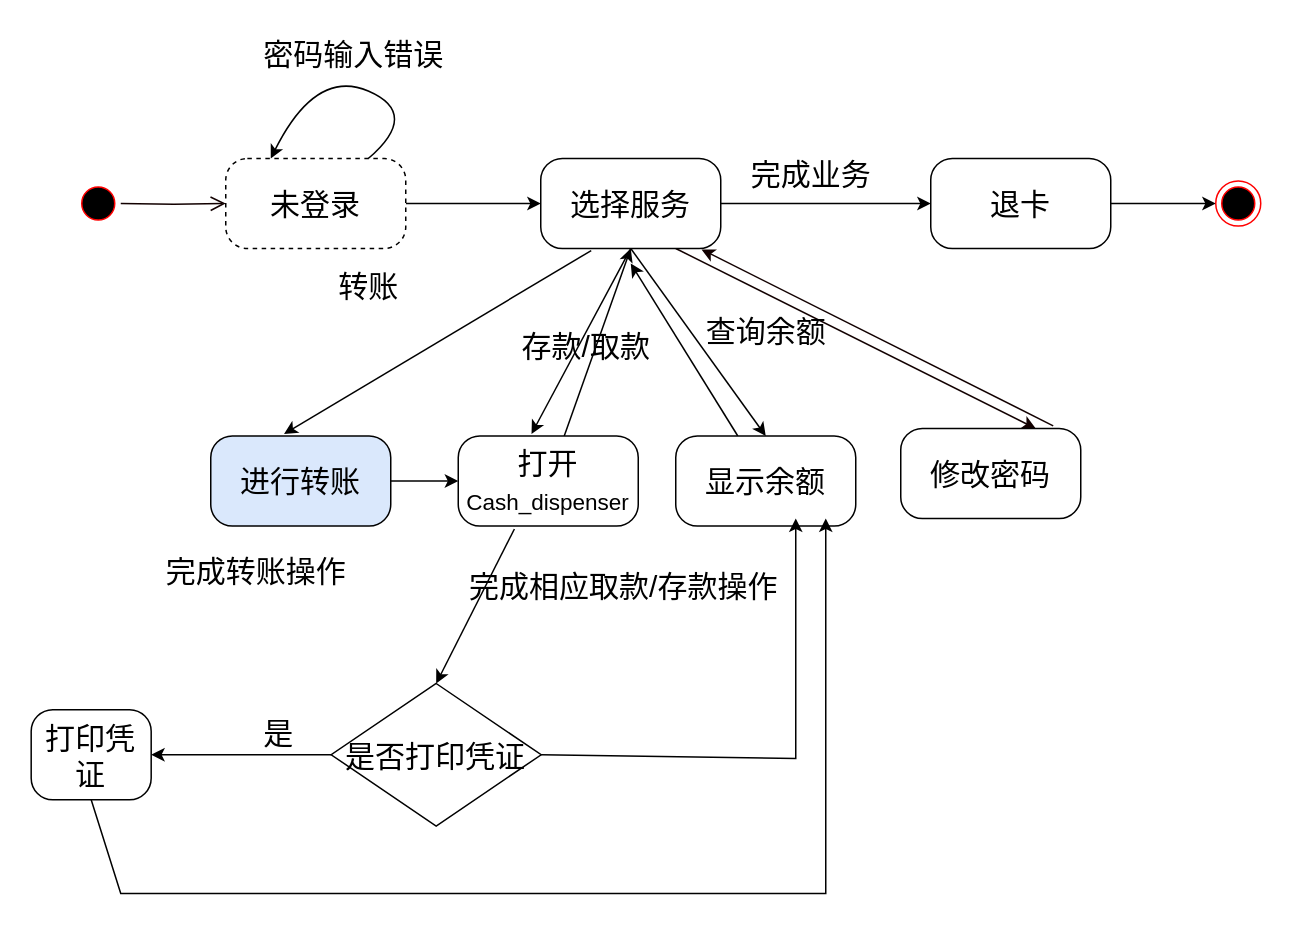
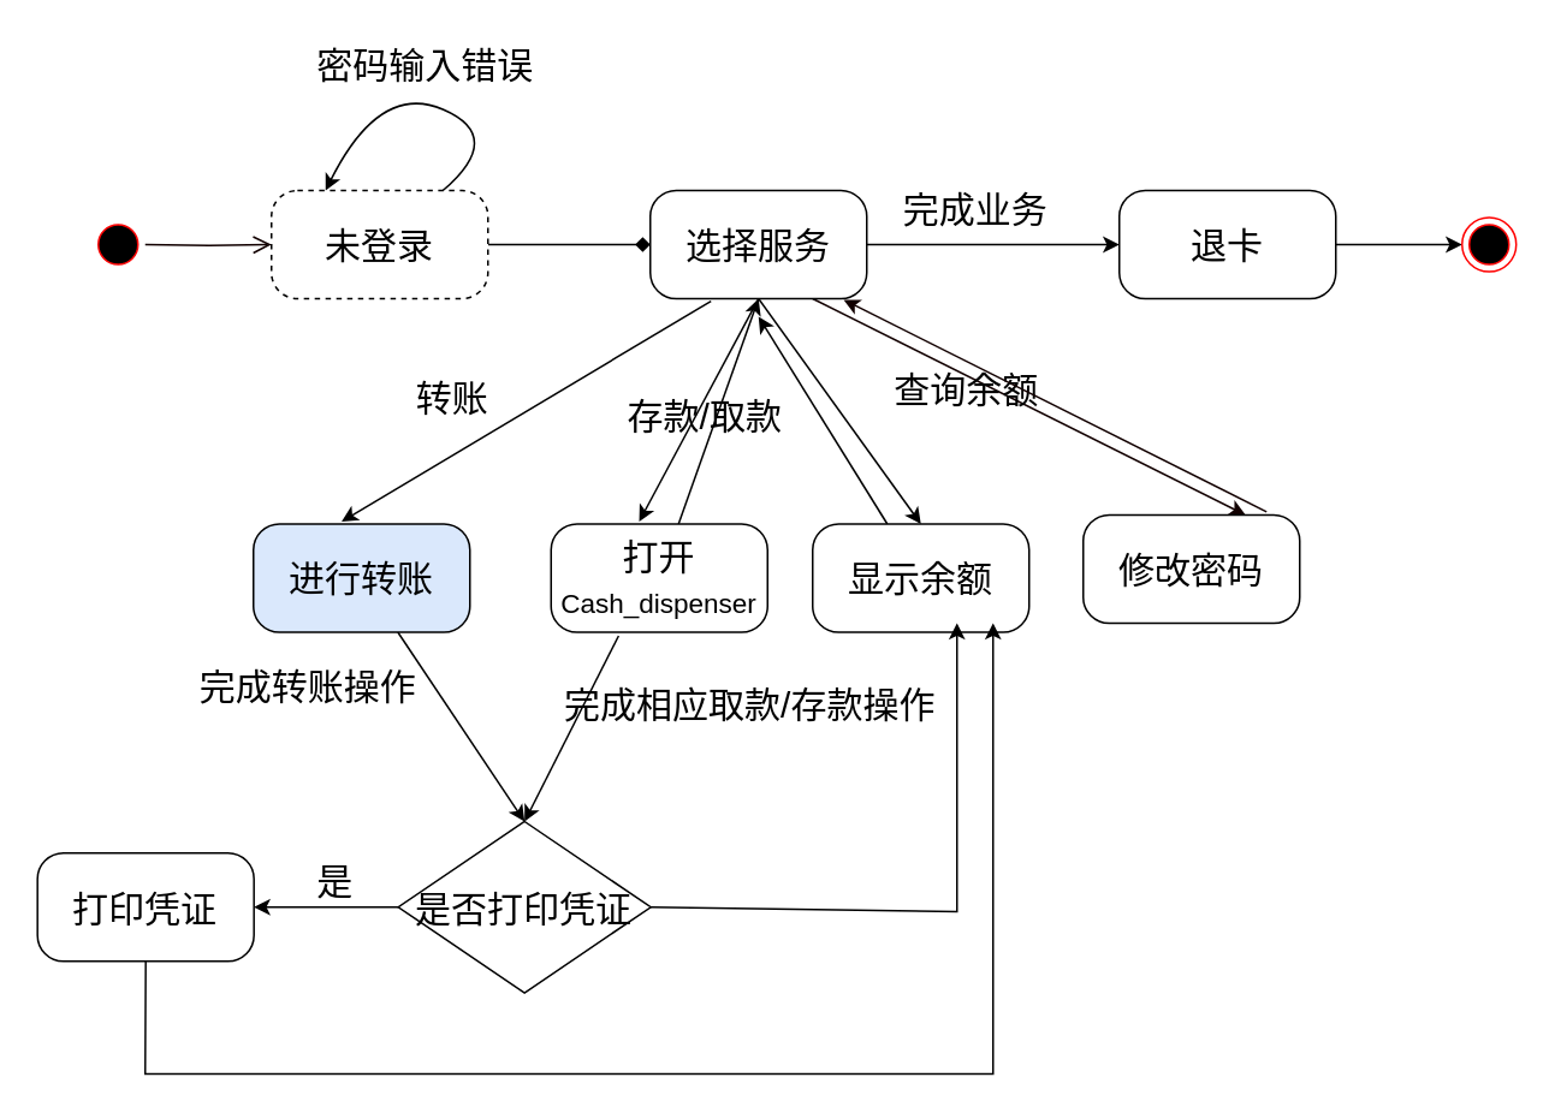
- <mxCell id="2" style="edgeStyle=none;rounded=0;sketch=0;orthogonalLoop=1;jettySize=auto;html=1;exitX=1;exitY=0.5;exitDx=0;exitDy=0;entryX=0;entryY=0.5;entryDx=0;entryDy=0;fontSize=20;strokeWidth=1;" edge="1" parent="1" source="3" target="10"><mxGeometry relative="1" as="geometry" /></mxCell>
+ <mxCell id="2" style="edgeStyle=none;rounded=0;sketch=0;orthogonalLoop=1;jettySize=auto;html=1;exitX=1;exitY=0.5;exitDx=0;exitDy=0;entryX=0;entryY=0.5;entryDx=0;entryDy=0;fontSize=20;strokeWidth=1;endArrow=diamond;" edge="1" parent="1" source="3" target="10"><mxGeometry relative="1" as="geometry" /></mxCell>
- <mxCell id="29" value="转账" style="text;html=1;align=center;verticalAlign=middle;resizable=0;points=[];autosize=1;strokeColor=none;fillColor=none;fontSize=20;" vertex="1" parent="1"><mxGeometry x="215" y="175" width="60" height="30" as="geometry" /></mxCell>
+ <mxCell id="29" value="转账" style="text;html=1;align=center;verticalAlign=middle;resizable=0;points=[];autosize=1;strokeColor=none;fillColor=none;fontSize=20;" vertex="1" parent="1"><mxGeometry x="220" y="205" width="60" height="30" as="geometry" /></mxCell>
- <mxCell id="21" value="查询余额" style="text;html=1;align=center;verticalAlign=middle;resizable=0;points=[];autosize=1;strokeColor=none;fillColor=none;fontSize=20;" vertex="1" parent="1"><mxGeometry x="460" y="205" width="100" height="30" as="geometry" /></mxCell>
+ <mxCell id="21" value="查询余额" style="text;html=1;align=center;verticalAlign=middle;resizable=0;points=[];autosize=1;strokeColor=none;fillColor=none;fontSize=20;" vertex="1" parent="1"><mxGeometry x="485" y="200" width="100" height="30" as="geometry" /></mxCell>
- <mxCell id="27" style="edgeStyle=none;rounded=0;sketch=0;orthogonalLoop=1;jettySize=auto;html=1;fontSize=20;strokeWidth=1;" edge="1" parent="1" source="28" target="17"><mxGeometry relative="1" as="geometry" /></mxCell>
+ <mxCell id="27" style="edgeStyle=none;rounded=0;sketch=0;orthogonalLoop=1;jettySize=auto;html=1;entryX=0.5;entryY=0;entryDx=0;entryDy=0;fontSize=20;strokeWidth=1;" edge="1" parent="1" source="28" target="25"><mxGeometry relative="1" as="geometry" /></mxCell>
- <mxCell id="32" value="打印凭证" style="rounded=1;whiteSpace=wrap;html=1;arcSize=24;shadow=0;comic=0;labelBackgroundColor=none;fontFamily=Verdana;fontSize=20;align=center;" vertex="1" parent="1"><mxGeometry x="20.29" y="472.5" width="80" height="60" as="geometry" /></mxCell>
+ <mxCell id="32" value="打印凭证" style="rounded=1;whiteSpace=wrap;html=1;arcSize=24;shadow=0;comic=0;labelBackgroundColor=none;fontFamily=Verdana;fontSize=20;align=center;" vertex="1" parent="1"><mxGeometry x="20.29" y="472.5" width="120" height="60" as="geometry" /></mxCell>
